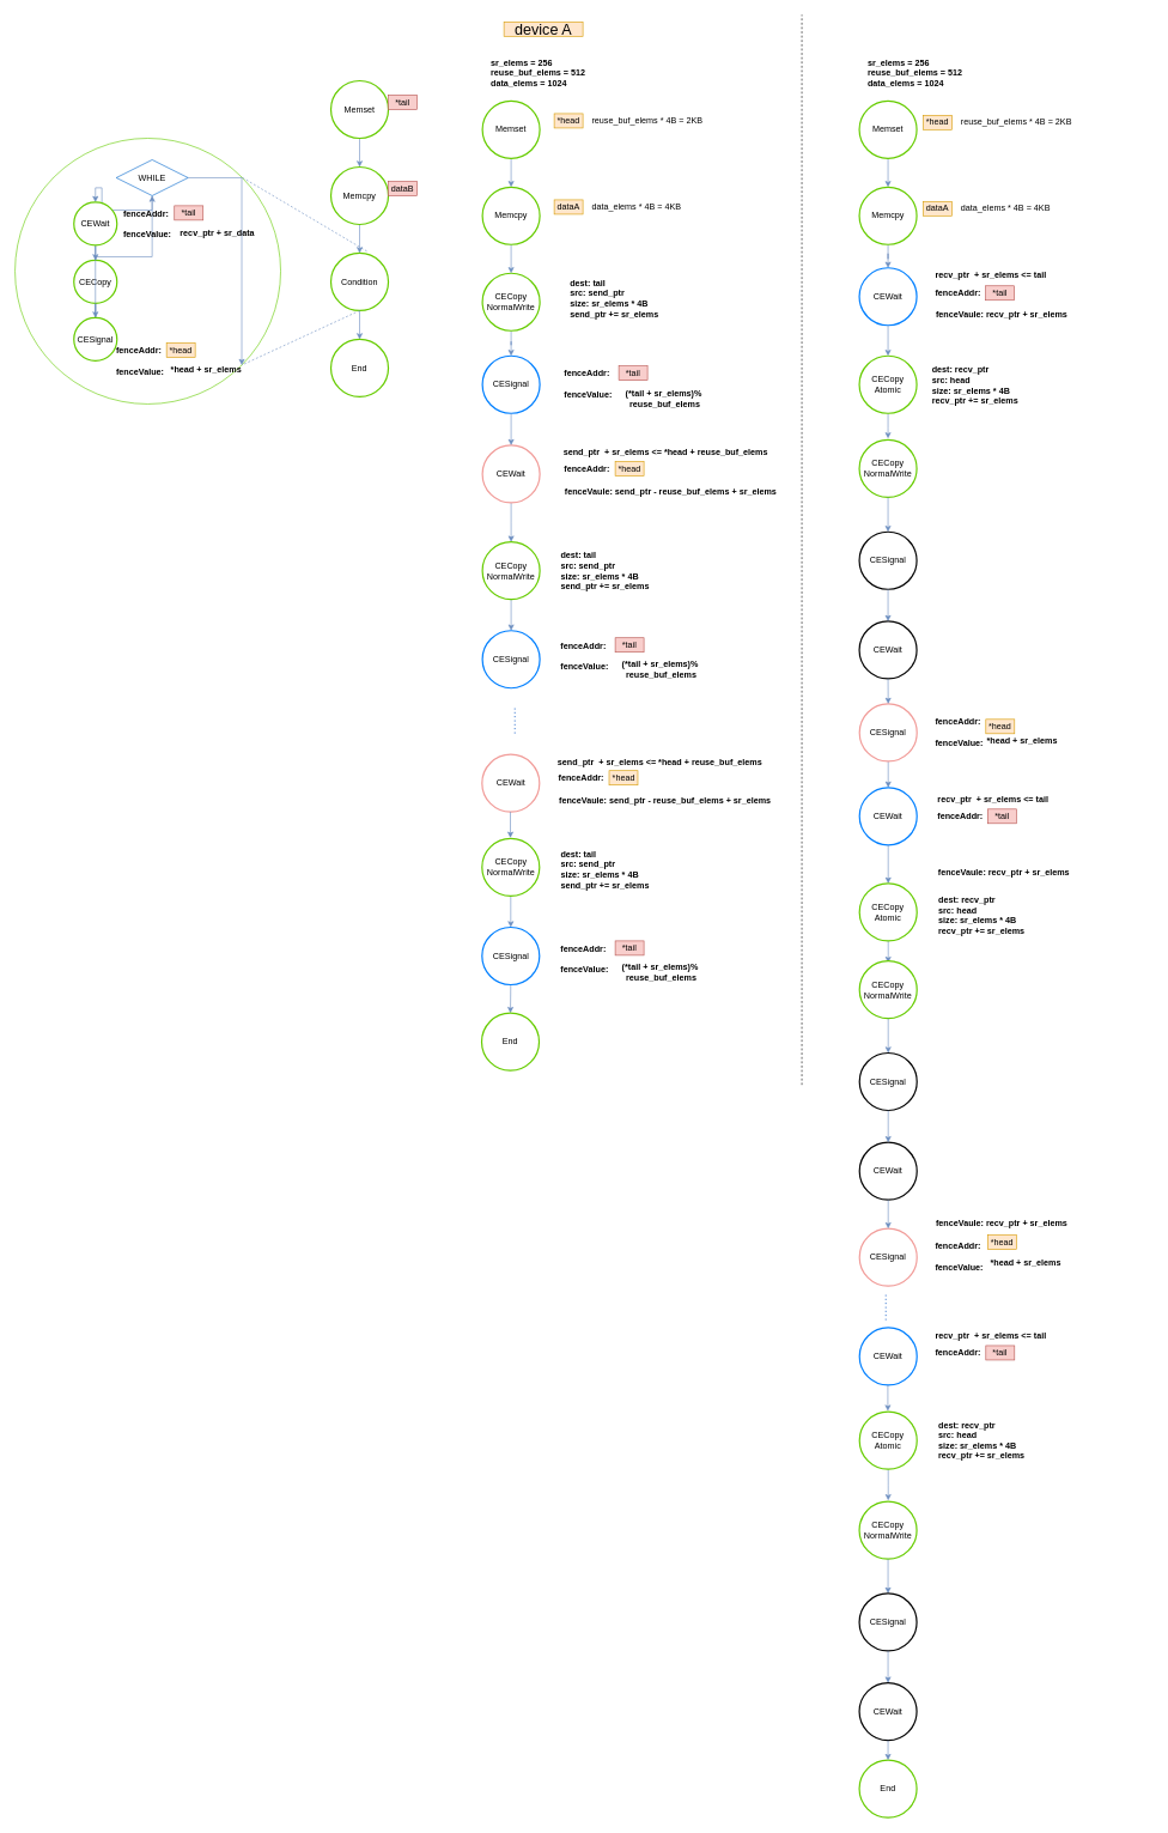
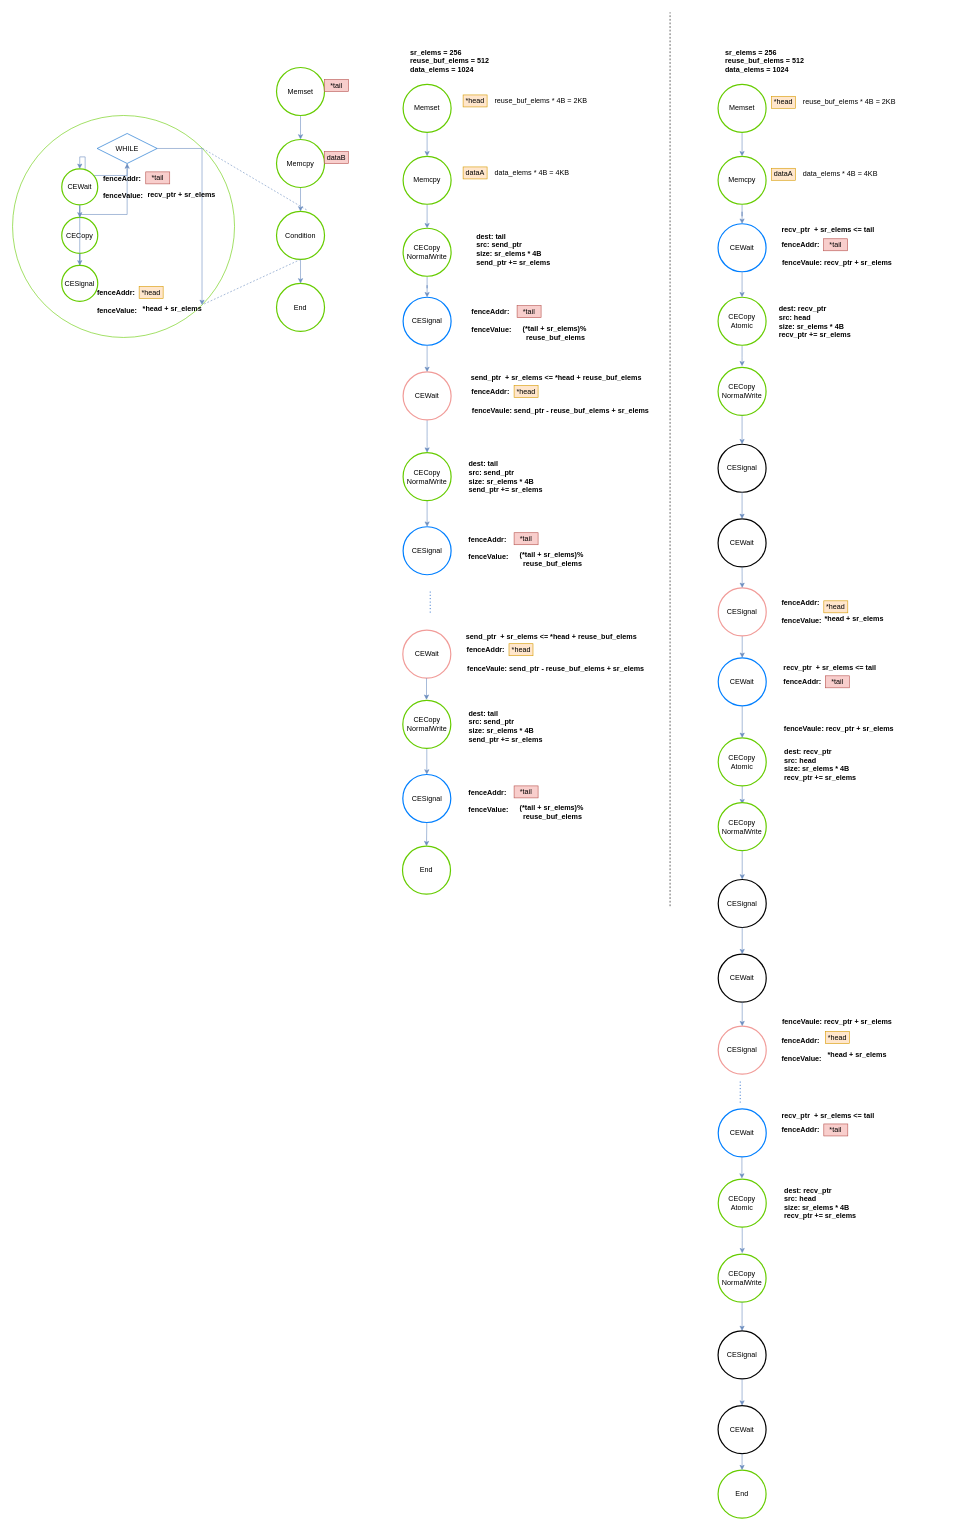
- <mxCell id="21" value="&lt;font style=&quot;font-size: 21px&quot;&gt;&lt;font style=&quot;font-size: 21px&quot;&gt;device A&lt;/font&gt;&lt;/font&gt;" style="text;html=1;strokeColor=#d79b00;fillColor=#ffe6cc;align=center;verticalAlign=middle;whiteSpace=wrap;rounded=0;" parent="1" vertex="1"><mxGeometry x="701" y="30" width="110" height="20" as="geometry" /></mxCell>
- <mxCell id="24" value="recv_ptr + sr_data" style="text;html=1;strokeColor=none;fillColor=none;align=center;verticalAlign=middle;whiteSpace=wrap;rounded=0;fontStyle=1" parent="1" vertex="1"><mxGeometry x="242" y="315" width="120" height="20" as="geometry" /></mxCell>
+ <mxCell id="24" value="recv_ptr + sr_elems" style="text;html=1;strokeColor=none;fillColor=none;align=center;verticalAlign=middle;whiteSpace=wrap;rounded=0;fontStyle=1" parent="1" vertex="1"><mxGeometry x="242" y="315" width="120" height="20" as="geometry" /></mxCell>
